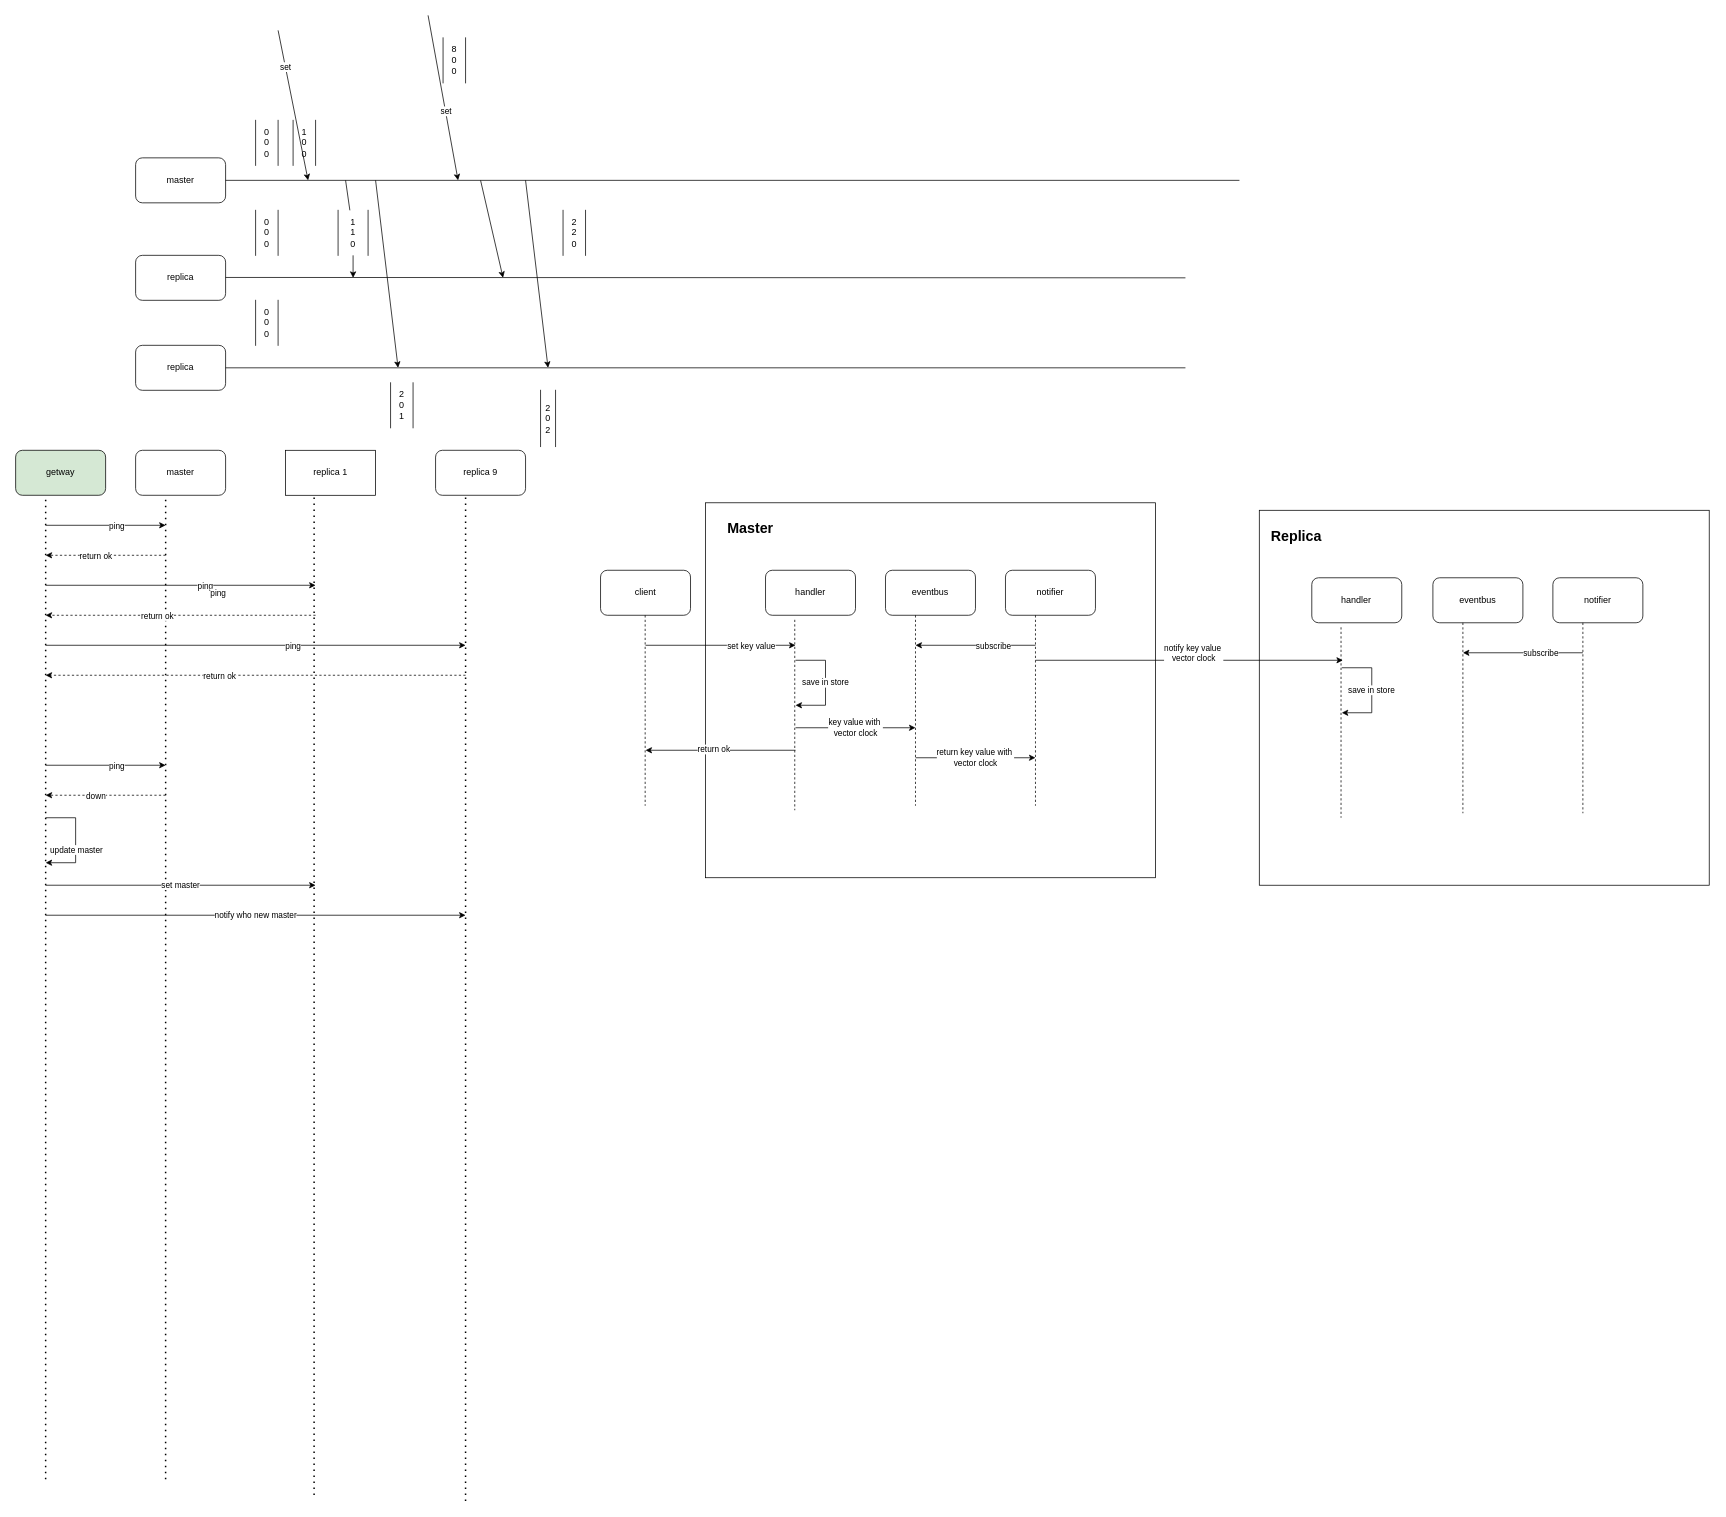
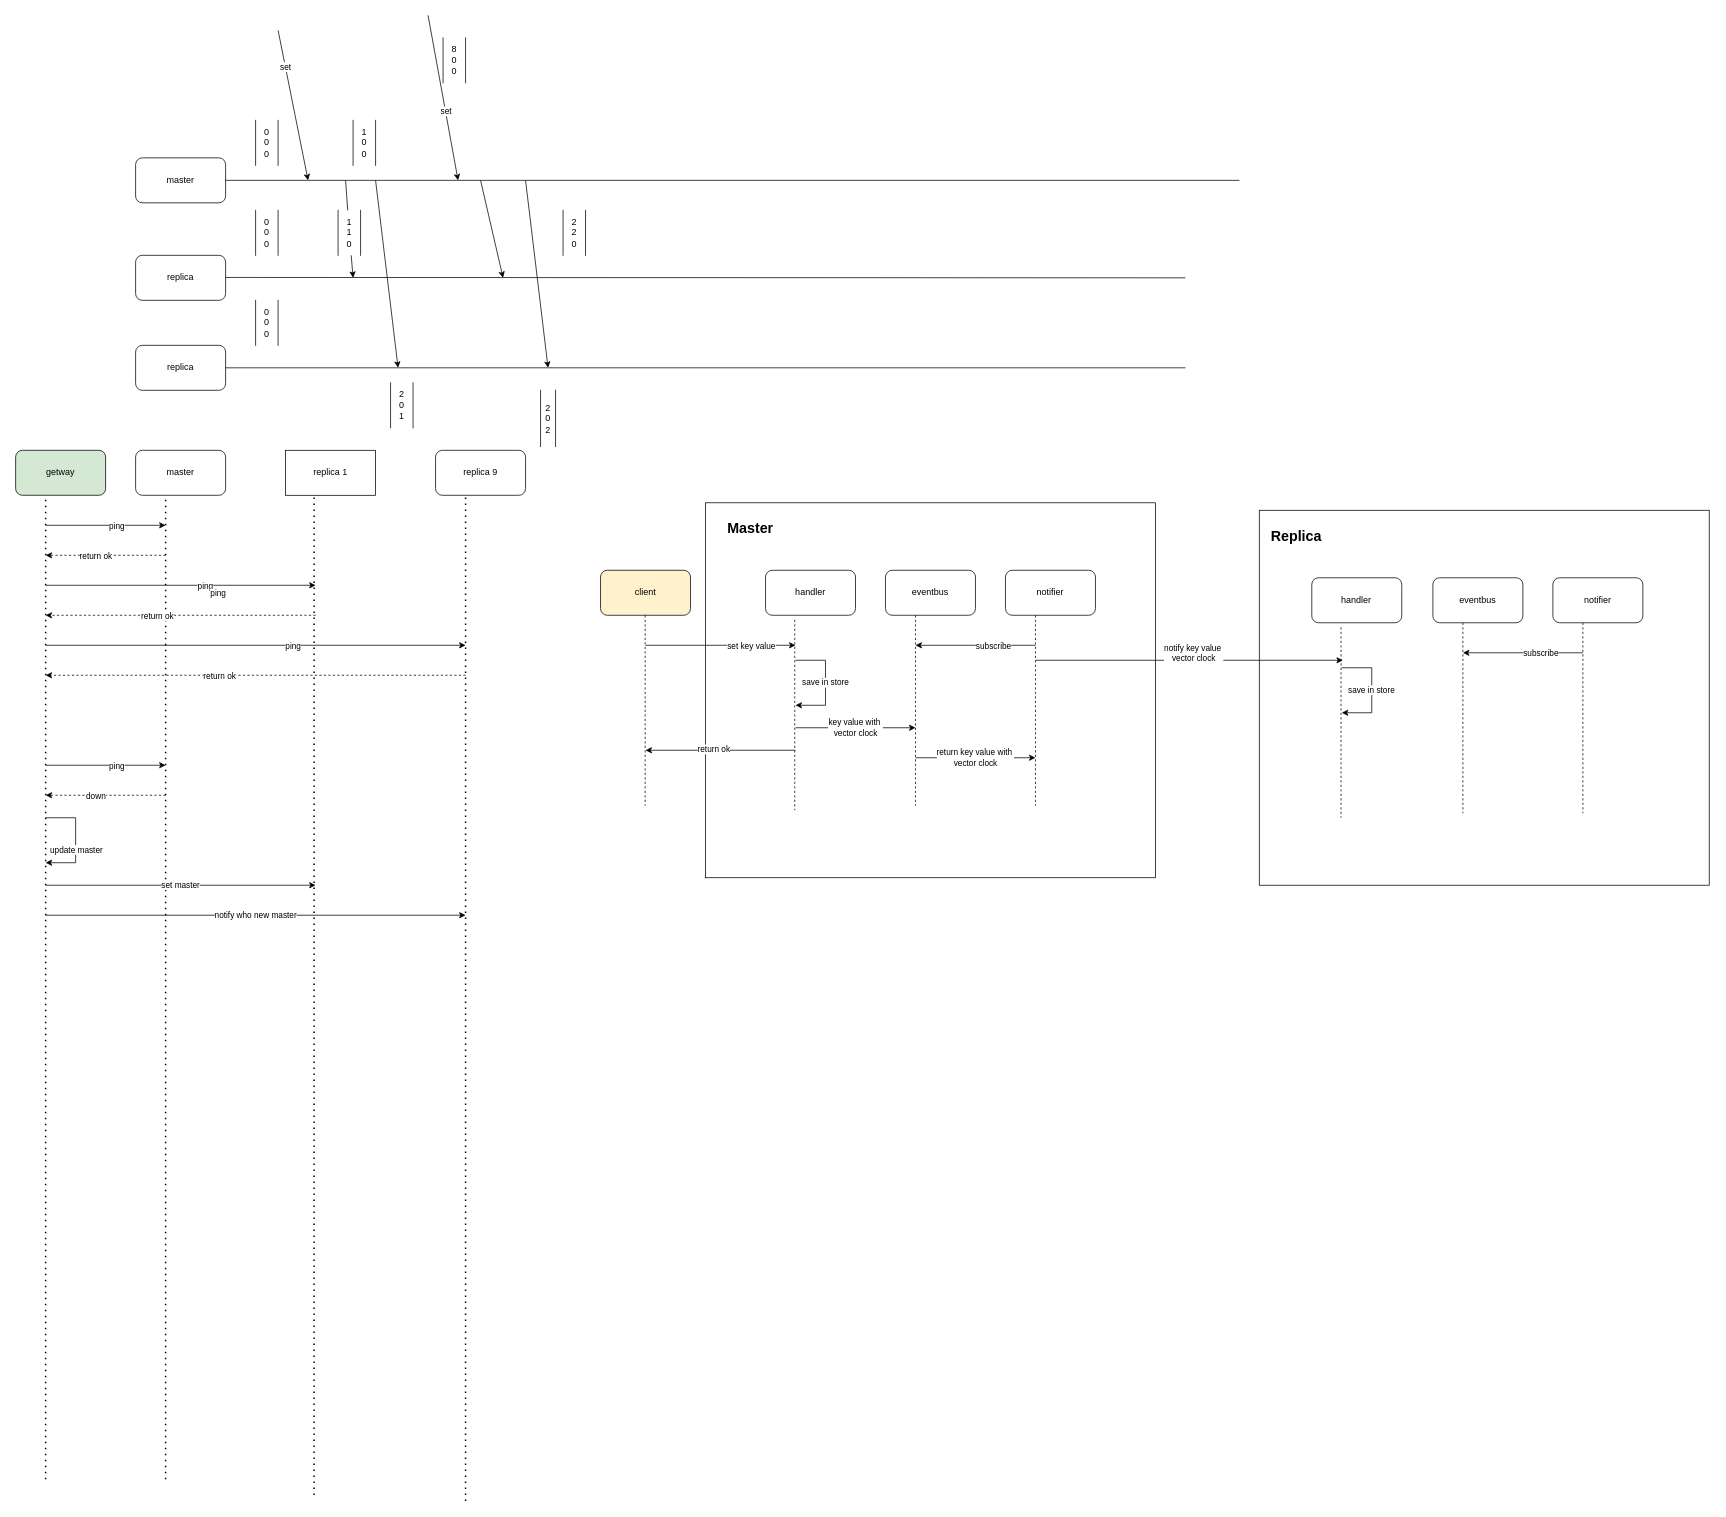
- <mxCell id="12" value="1&lt;br&gt;0&lt;br&gt;0" style="shape=partialRectangle;whiteSpace=wrap;html=1;top=0;bottom=0;fillColor=none;" vertex="1" parent="1"><mxGeometry x="390" y="160" width="30" height="60" as="geometry" /></mxCell>
+ <mxCell id="12" value="1&lt;br&gt;0&lt;br&gt;0" style="shape=partialRectangle;whiteSpace=wrap;html=1;top=0;bottom=0;fillColor=none;" vertex="1" parent="1"><mxGeometry x="470" y="160" width="30" height="60" as="geometry" /></mxCell>
- <mxCell id="17" value="1&lt;br&gt;1&lt;br&gt;0" style="shape=partialRectangle;whiteSpace=wrap;html=1;top=0;bottom=0;fillColor=none;" vertex="1" parent="1"><mxGeometry x="450" y="280" width="40" height="60" as="geometry" /></mxCell>
+ <mxCell id="17" value="1&lt;br&gt;1&lt;br&gt;0" style="shape=partialRectangle;whiteSpace=wrap;html=1;top=0;bottom=0;fillColor=none;" vertex="1" parent="1"><mxGeometry x="450" y="280" width="30" height="60" as="geometry" /></mxCell>
- <mxCell id="62" value="client" style="rounded=1;whiteSpace=wrap;html=1;" vertex="1" parent="1"><mxGeometry x="800" y="760" width="120" height="60" as="geometry" /></mxCell>
+ <mxCell id="62" value="client" style="rounded=1;whiteSpace=wrap;html=1;fillColor=#fff2cc;" vertex="1" parent="1"><mxGeometry x="800" y="760" width="120" height="60" as="geometry" /></mxCell>
